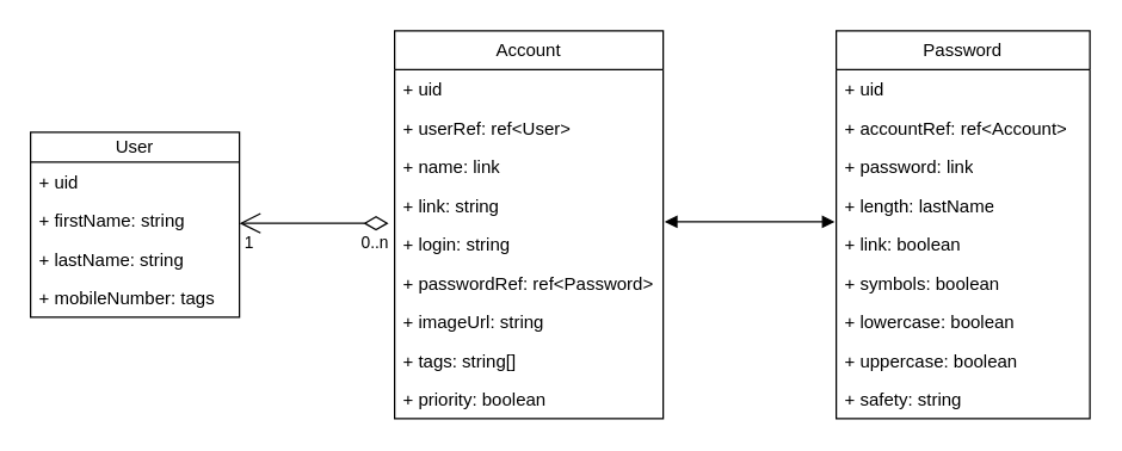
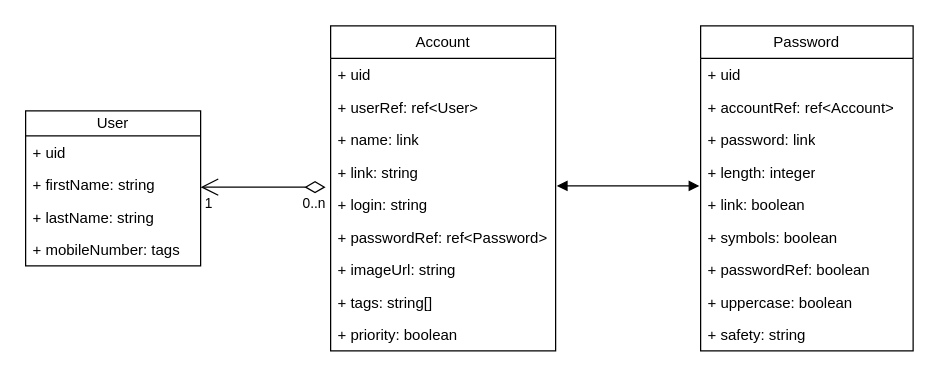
- <mxCell id="12" value="+ length: lastName" style="text;strokeColor=none;fillColor=none;align=left;verticalAlign=top;spacingLeft=4;spacingRight=4;overflow=hidden;rotatable=0;points=[[0,0.5],[1,0.5]];portConstraint=eastwest;whiteSpace=wrap;html=1;" vertex="1" parent="8"><mxGeometry y="104" width="170" height="26" as="geometry" /></mxCell>
+ <mxCell id="12" value="+ length: integer" style="text;strokeColor=none;fillColor=none;align=left;verticalAlign=top;spacingLeft=4;spacingRight=4;overflow=hidden;rotatable=0;points=[[0,0.5],[1,0.5]];portConstraint=eastwest;whiteSpace=wrap;html=1;" vertex="1" parent="8"><mxGeometry y="104" width="170" height="26" as="geometry" /></mxCell>
- <mxCell id="15" value="+ lowercase: boolean" style="text;strokeColor=none;fillColor=none;align=left;verticalAlign=top;spacingLeft=4;spacingRight=4;overflow=hidden;rotatable=0;points=[[0,0.5],[1,0.5]];portConstraint=eastwest;whiteSpace=wrap;html=1;" vertex="1" parent="8"><mxGeometry y="182" width="170" height="26" as="geometry" /></mxCell>
+ <mxCell id="15" value="+ passwordRef: boolean" style="text;strokeColor=none;fillColor=none;align=left;verticalAlign=top;spacingLeft=4;spacingRight=4;overflow=hidden;rotatable=0;points=[[0,0.5],[1,0.5]];portConstraint=eastwest;whiteSpace=wrap;html=1;" vertex="1" parent="8"><mxGeometry y="182" width="170" height="26" as="geometry" /></mxCell>
